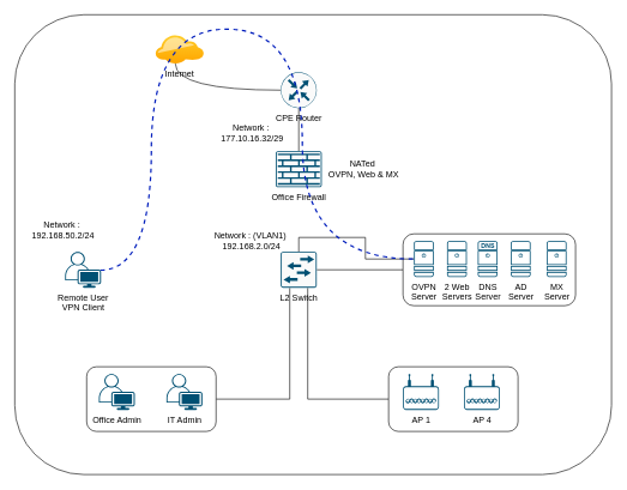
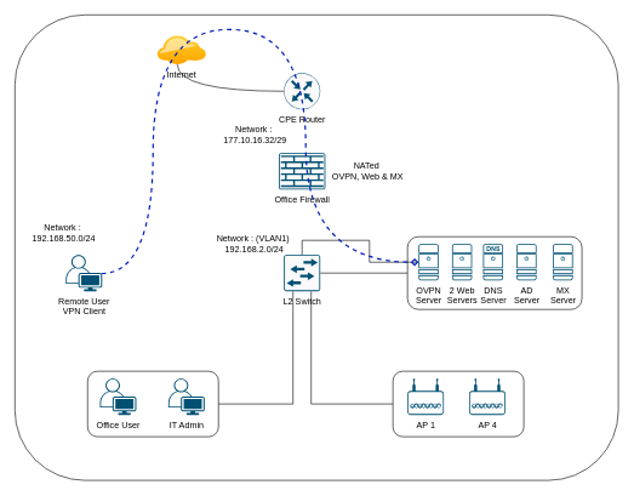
- <mxCell id="14" style="edgeStyle=orthogonalEdgeStyle;rounded=0;orthogonalLoop=1;jettySize=auto;html=1;exitX=0.5;exitY=0;exitDx=0;exitDy=0;exitPerimeter=0;entryX=0.5;entryY=1;entryDx=0;entryDy=0;entryPerimeter=0;endArrow=none;endFill=0;" edge="1" parent="1" source="15" target="12"><mxGeometry relative="1" as="geometry" /></mxCell>
- <mxCell id="28" value="Network :&amp;nbsp;&lt;br&gt;192.168.50.2/24" style="text;html=1;resizable=0;autosize=1;align=center;verticalAlign=middle;points=[];fillColor=none;strokeColor=none;rounded=0;glass=0;" vertex="1" parent="1"><mxGeometry x="37" y="305" width="100" height="30" as="geometry" /></mxCell>
+ <mxCell id="28" value="Network :&amp;nbsp;&lt;br&gt;192.168.50.0/24" style="text;html=1;resizable=0;autosize=1;align=center;verticalAlign=middle;points=[];fillColor=none;strokeColor=none;rounded=0;glass=0;" vertex="1" parent="1"><mxGeometry x="37" y="305" width="100" height="30" as="geometry" /></mxCell>
- <mxCell id="25" style="edgeStyle=orthogonalEdgeStyle;rounded=0;orthogonalLoop=1;jettySize=auto;html=1;exitX=0.98;exitY=0.51;exitDx=0;exitDy=0;exitPerimeter=0;entryX=0;entryY=0.5;entryDx=0;entryDy=0;entryPerimeter=0;endArrow=none;endFill=0;curved=1;fillColor=#0050ef;strokeColor=#001DBC;strokeWidth=2;dashed=1;" edge="1" parent="1" source="26" target="24"><mxGeometry relative="1" as="geometry"><Array as="points"><mxPoint x="210" y="376" /><mxPoint x="210" y="40" /><mxPoint x="420" y="40" /><mxPoint x="420" y="360" /></Array></mxGeometry></mxCell>
+ <mxCell id="25" style="edgeStyle=orthogonalEdgeStyle;rounded=0;orthogonalLoop=1;jettySize=auto;html=1;exitX=0.98;exitY=0.51;exitDx=0;exitDy=0;exitPerimeter=0;entryX=0;entryY=0.5;entryDx=0;entryDy=0;entryPerimeter=0;endArrow=diamond;endFill=0;curved=1;fillColor=#0050ef;strokeColor=#001DBC;strokeWidth=2;dashed=1;" edge="1" parent="1" source="26" target="24"><mxGeometry relative="1" as="geometry"><Array as="points"><mxPoint x="210" y="376" /><mxPoint x="210" y="40" /><mxPoint x="420" y="40" /><mxPoint x="420" y="360" /></Array></mxGeometry></mxCell>
- <mxCell id="17" value="Office Admin" style="points=[[0.35,0,0],[0.98,0.51,0],[1,0.71,0],[0.67,1,0],[0,0.795,0],[0,0.65,0]];verticalLabelPosition=bottom;sketch=0;html=1;verticalAlign=top;aspect=fixed;align=center;pointerEvents=1;shape=mxgraph.cisco19.user;fillColor=#005073;strokeColor=none;" vertex="1" parent="1"><mxGeometry x="137" y="520" width="50" height="50" as="geometry" /></mxCell>
+ <mxCell id="17" value="Office User" style="points=[[0.35,0,0],[0.98,0.51,0],[1,0.71,0],[0.67,1,0],[0,0.795,0],[0,0.65,0]];verticalLabelPosition=bottom;sketch=0;html=1;verticalAlign=top;aspect=fixed;align=center;pointerEvents=1;shape=mxgraph.cisco19.user;fillColor=#005073;strokeColor=none;" vertex="1" parent="1"><mxGeometry x="137" y="520" width="50" height="50" as="geometry" /></mxCell>
